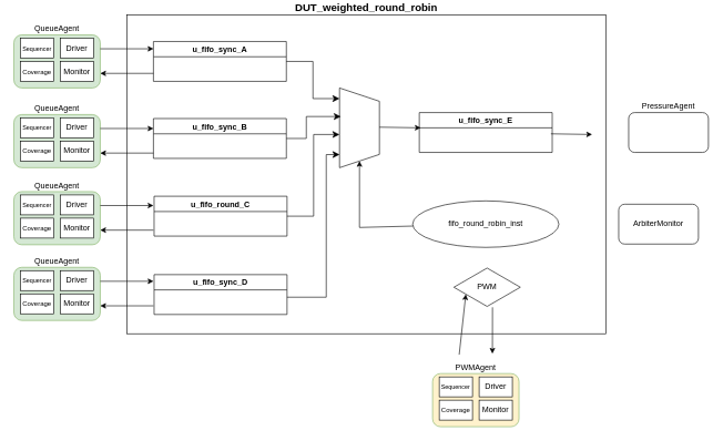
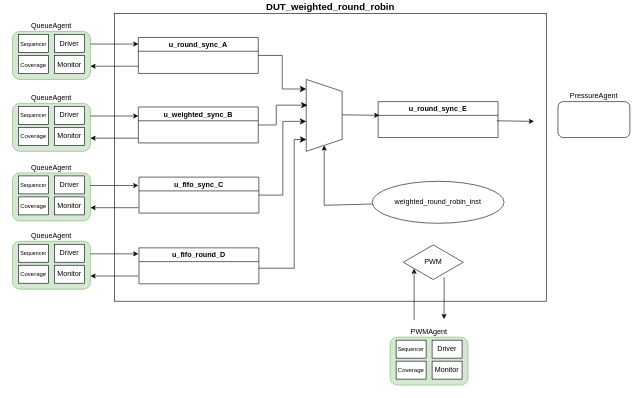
- <mxCell id="3" value="u_fifo_sync_A" style="swimlane;" parent="1" vertex="1"><mxGeometry x="230" y="60" width="200" height="60" as="geometry" /></mxCell>
+ <mxCell id="3" value="u_round_sync_A" style="swimlane;" parent="1" vertex="1"><mxGeometry x="230" y="60" width="200" height="60" as="geometry" /></mxCell>
- <mxCell id="9" value="u_fifo_sync_E" style="swimlane;" parent="1" vertex="1"><mxGeometry x="630" y="167" width="200" height="60" as="geometry" /></mxCell>
+ <mxCell id="9" value="u_round_sync_E" style="swimlane;" parent="1" vertex="1"><mxGeometry x="630" y="167" width="200" height="60" as="geometry" /></mxCell>
- <mxCell id="4" value="u_fifo_sync_B" style="swimlane;" parent="1" vertex="1"><mxGeometry x="230" y="176" width="200" height="60" as="geometry" /></mxCell>
+ <mxCell id="4" value="u_weighted_sync_B" style="swimlane;" parent="1" vertex="1"><mxGeometry x="230" y="176" width="200" height="60" as="geometry" /></mxCell>
- <mxCell id="20" value="PressureAgent" style="rounded=1;whiteSpace=wrap;html=1;labelPosition=center;verticalLabelPosition=top;align=center;verticalAlign=bottom;" vertex="1" parent="1"><mxGeometry x="945" y="167" width="120" height="60" as="geometry" /></mxCell>
+ <mxCell id="20" value="PressureAgent" style="rounded=1;whiteSpace=wrap;html=1;labelPosition=center;verticalLabelPosition=top;align=center;verticalAlign=bottom;" vertex="1" parent="1"><mxGeometry x="930" y="167" width="120" height="60" as="geometry" /></mxCell>
- <mxCell id="5" value="u_fifo_round_C" style="swimlane;" parent="1" vertex="1"><mxGeometry x="231" y="293" width="200" height="60" as="geometry" /></mxCell>
+ <mxCell id="5" value="u_fifo_sync_C" style="swimlane;" parent="1" vertex="1"><mxGeometry x="231" y="293" width="200" height="60" as="geometry" /></mxCell>
- <mxCell id="7" value="fifo_round_robin_inst" style="ellipse;whiteSpace=wrap;html=1;align=center;newEdgeStyle={&quot;edgeStyle&quot;:&quot;entityRelationEdgeStyle&quot;,&quot;startArrow&quot;:&quot;none&quot;,&quot;endArrow&quot;:&quot;none&quot;,&quot;segment&quot;:10,&quot;curved&quot;:1,&quot;sourcePerimeterSpacing&quot;:0,&quot;targetPerimeterSpacing&quot;:0};treeFolding=1;treeMoving=1;" parent="1" vertex="1"><mxGeometry x="620" y="300" width="220" height="70" as="geometry" /></mxCell>
+ <mxCell id="7" value="weighted_round_robin_inst" style="ellipse;whiteSpace=wrap;html=1;align=center;newEdgeStyle={&quot;edgeStyle&quot;:&quot;entityRelationEdgeStyle&quot;,&quot;startArrow&quot;:&quot;none&quot;,&quot;endArrow&quot;:&quot;none&quot;,&quot;segment&quot;:10,&quot;curved&quot;:1,&quot;sourcePerimeterSpacing&quot;:0,&quot;targetPerimeterSpacing&quot;:0};treeFolding=1;treeMoving=1;" parent="1" vertex="1"><mxGeometry x="620" y="300" width="220" height="70" as="geometry" /></mxCell>
- <mxCell id="19" value="ArbiterMonitor" style="rounded=1;whiteSpace=wrap;html=1;" vertex="1" parent="1"><mxGeometry x="930" y="305" width="120" height="60" as="geometry" /></mxCell>
- <mxCell id="6" value="u_fifo_sync_D" style="swimlane;" parent="1" vertex="1"><mxGeometry x="231" y="411" width="200" height="60" as="geometry" /></mxCell>
+ <mxCell id="6" value="u_fifo_round_D" style="swimlane;" parent="1" vertex="1"><mxGeometry x="231" y="411" width="200" height="60" as="geometry" /></mxCell>
- <mxCell id="8" value="PWM" style="html=1;whiteSpace=wrap;aspect=fixed;shape=isoRectangle;" parent="1" vertex="1"><mxGeometry x="682" y="400" width="100" height="60" as="geometry" /></mxCell>
+ <mxCell id="8" value="PWM" style="html=1;whiteSpace=wrap;aspect=fixed;shape=isoRectangle;" parent="1" vertex="1"><mxGeometry x="672" y="405" width="100" height="60" as="geometry" /></mxCell>
- <mxCell id="22" value="PWMAgent" style="rounded=1;whiteSpace=wrap;html=1;labelPosition=center;verticalLabelPosition=top;align=center;verticalAlign=bottom;fillColor=#fff2cc;strokeColor=#82b366;" vertex="1" parent="21"><mxGeometry width="130" height="80" as="geometry" /></mxCell>
+ <mxCell id="22" value="PWMAgent" style="rounded=1;whiteSpace=wrap;html=1;labelPosition=center;verticalLabelPosition=top;align=center;verticalAlign=bottom;fillColor=#d5e8d4;strokeColor=#82b366;" vertex="1" parent="21"><mxGeometry width="130" height="80" as="geometry" /></mxCell>
